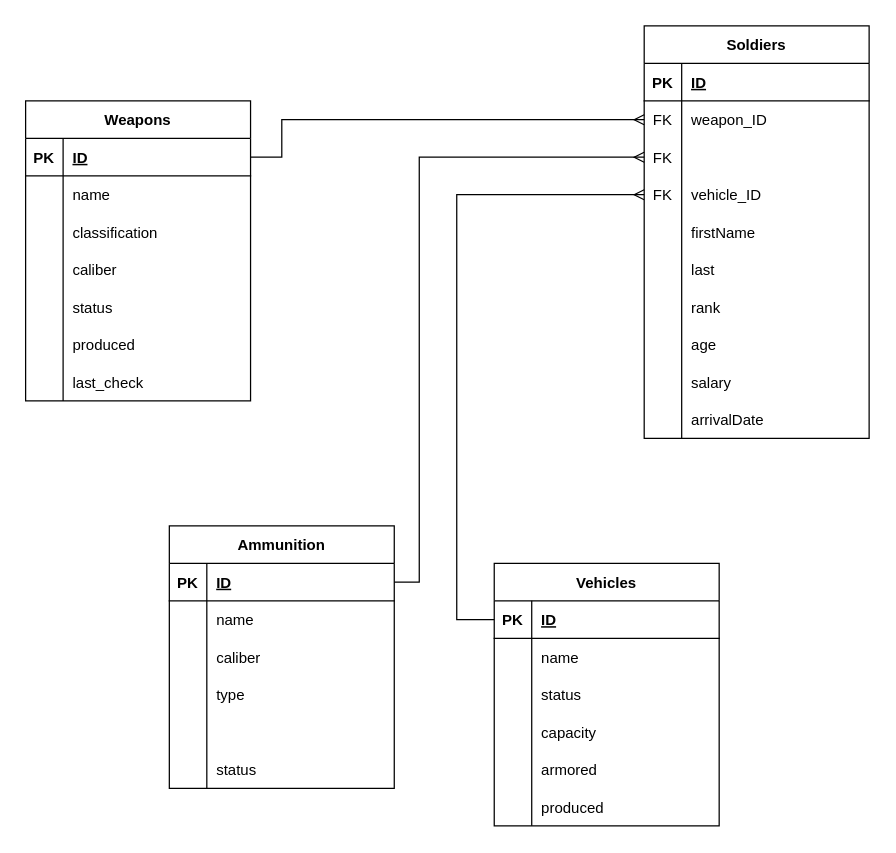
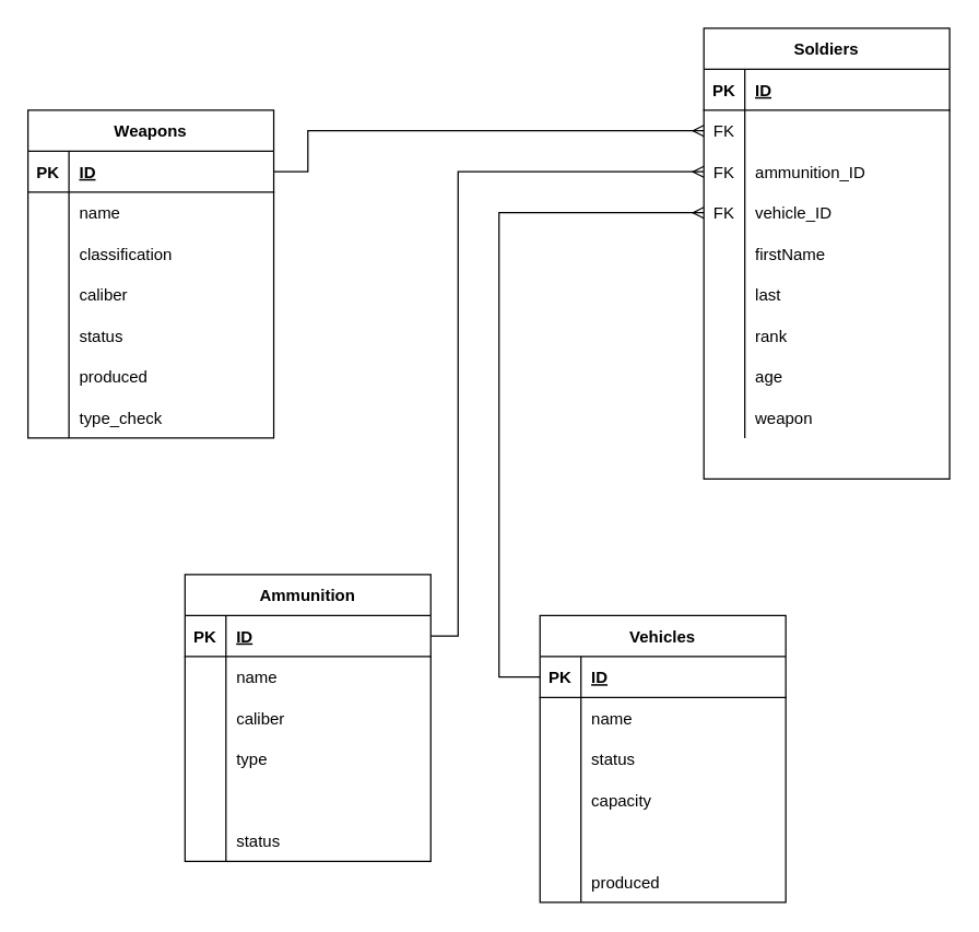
- <mxCell id="28" value="weapon_ID" style="shape=partialRectangle;connectable=0;fillColor=none;top=0;left=0;bottom=0;right=0;align=left;spacingLeft=6;overflow=hidden;" parent="26" vertex="1"><mxGeometry x="30" width="150" height="30" as="geometry"><mxRectangle width="150" height="30" as="alternateBounds" /></mxGeometry></mxCell>
+ <mxCell id="31" value="ammunition_ID" style="shape=partialRectangle;connectable=0;fillColor=none;top=0;left=0;bottom=0;right=0;align=left;spacingLeft=6;overflow=hidden;" parent="29" vertex="1"><mxGeometry x="30" width="150" height="30" as="geometry"><mxRectangle width="150" height="30" as="alternateBounds" /></mxGeometry></mxCell>
- <mxCell id="75" value="last_check" style="shape=partialRectangle;connectable=0;fillColor=none;top=0;left=0;bottom=0;right=0;align=left;spacingLeft=6;overflow=hidden;" vertex="1" parent="73"><mxGeometry x="30" width="150" height="30" as="geometry"><mxRectangle width="150" height="30" as="alternateBounds" /></mxGeometry></mxCell>
+ <mxCell id="75" value="type_check" style="shape=partialRectangle;connectable=0;fillColor=none;top=0;left=0;bottom=0;right=0;align=left;spacingLeft=6;overflow=hidden;" vertex="1" parent="73"><mxGeometry x="30" width="150" height="30" as="geometry"><mxRectangle width="150" height="30" as="alternateBounds" /></mxGeometry></mxCell>
- <mxCell id="49" value="salary" style="shape=partialRectangle;connectable=0;fillColor=none;top=0;left=0;bottom=0;right=0;align=left;spacingLeft=6;overflow=hidden;" parent="47" vertex="1"><mxGeometry x="30" width="150" height="30" as="geometry"><mxRectangle width="150" height="30" as="alternateBounds" /></mxGeometry></mxCell>
+ <mxCell id="49" value="weapon" style="shape=partialRectangle;connectable=0;fillColor=none;top=0;left=0;bottom=0;right=0;align=left;spacingLeft=6;overflow=hidden;" parent="47" vertex="1"><mxGeometry x="30" width="150" height="30" as="geometry"><mxRectangle width="150" height="30" as="alternateBounds" /></mxGeometry></mxCell>
- <mxCell id="52" value="arrivalDate" style="shape=partialRectangle;connectable=0;fillColor=none;top=0;left=0;bottom=0;right=0;align=left;spacingLeft=6;overflow=hidden;" parent="50" vertex="1"><mxGeometry x="30" width="150" height="30" as="geometry"><mxRectangle width="150" height="30" as="alternateBounds" /></mxGeometry></mxCell>
- <mxCell id="18" value="armored" style="shape=partialRectangle;connectable=0;fillColor=none;top=0;left=0;bottom=0;right=0;align=left;spacingLeft=6;overflow=hidden;" parent="16" vertex="1"><mxGeometry x="30" width="150" height="30" as="geometry"><mxRectangle width="150" height="30" as="alternateBounds" /></mxGeometry></mxCell>
